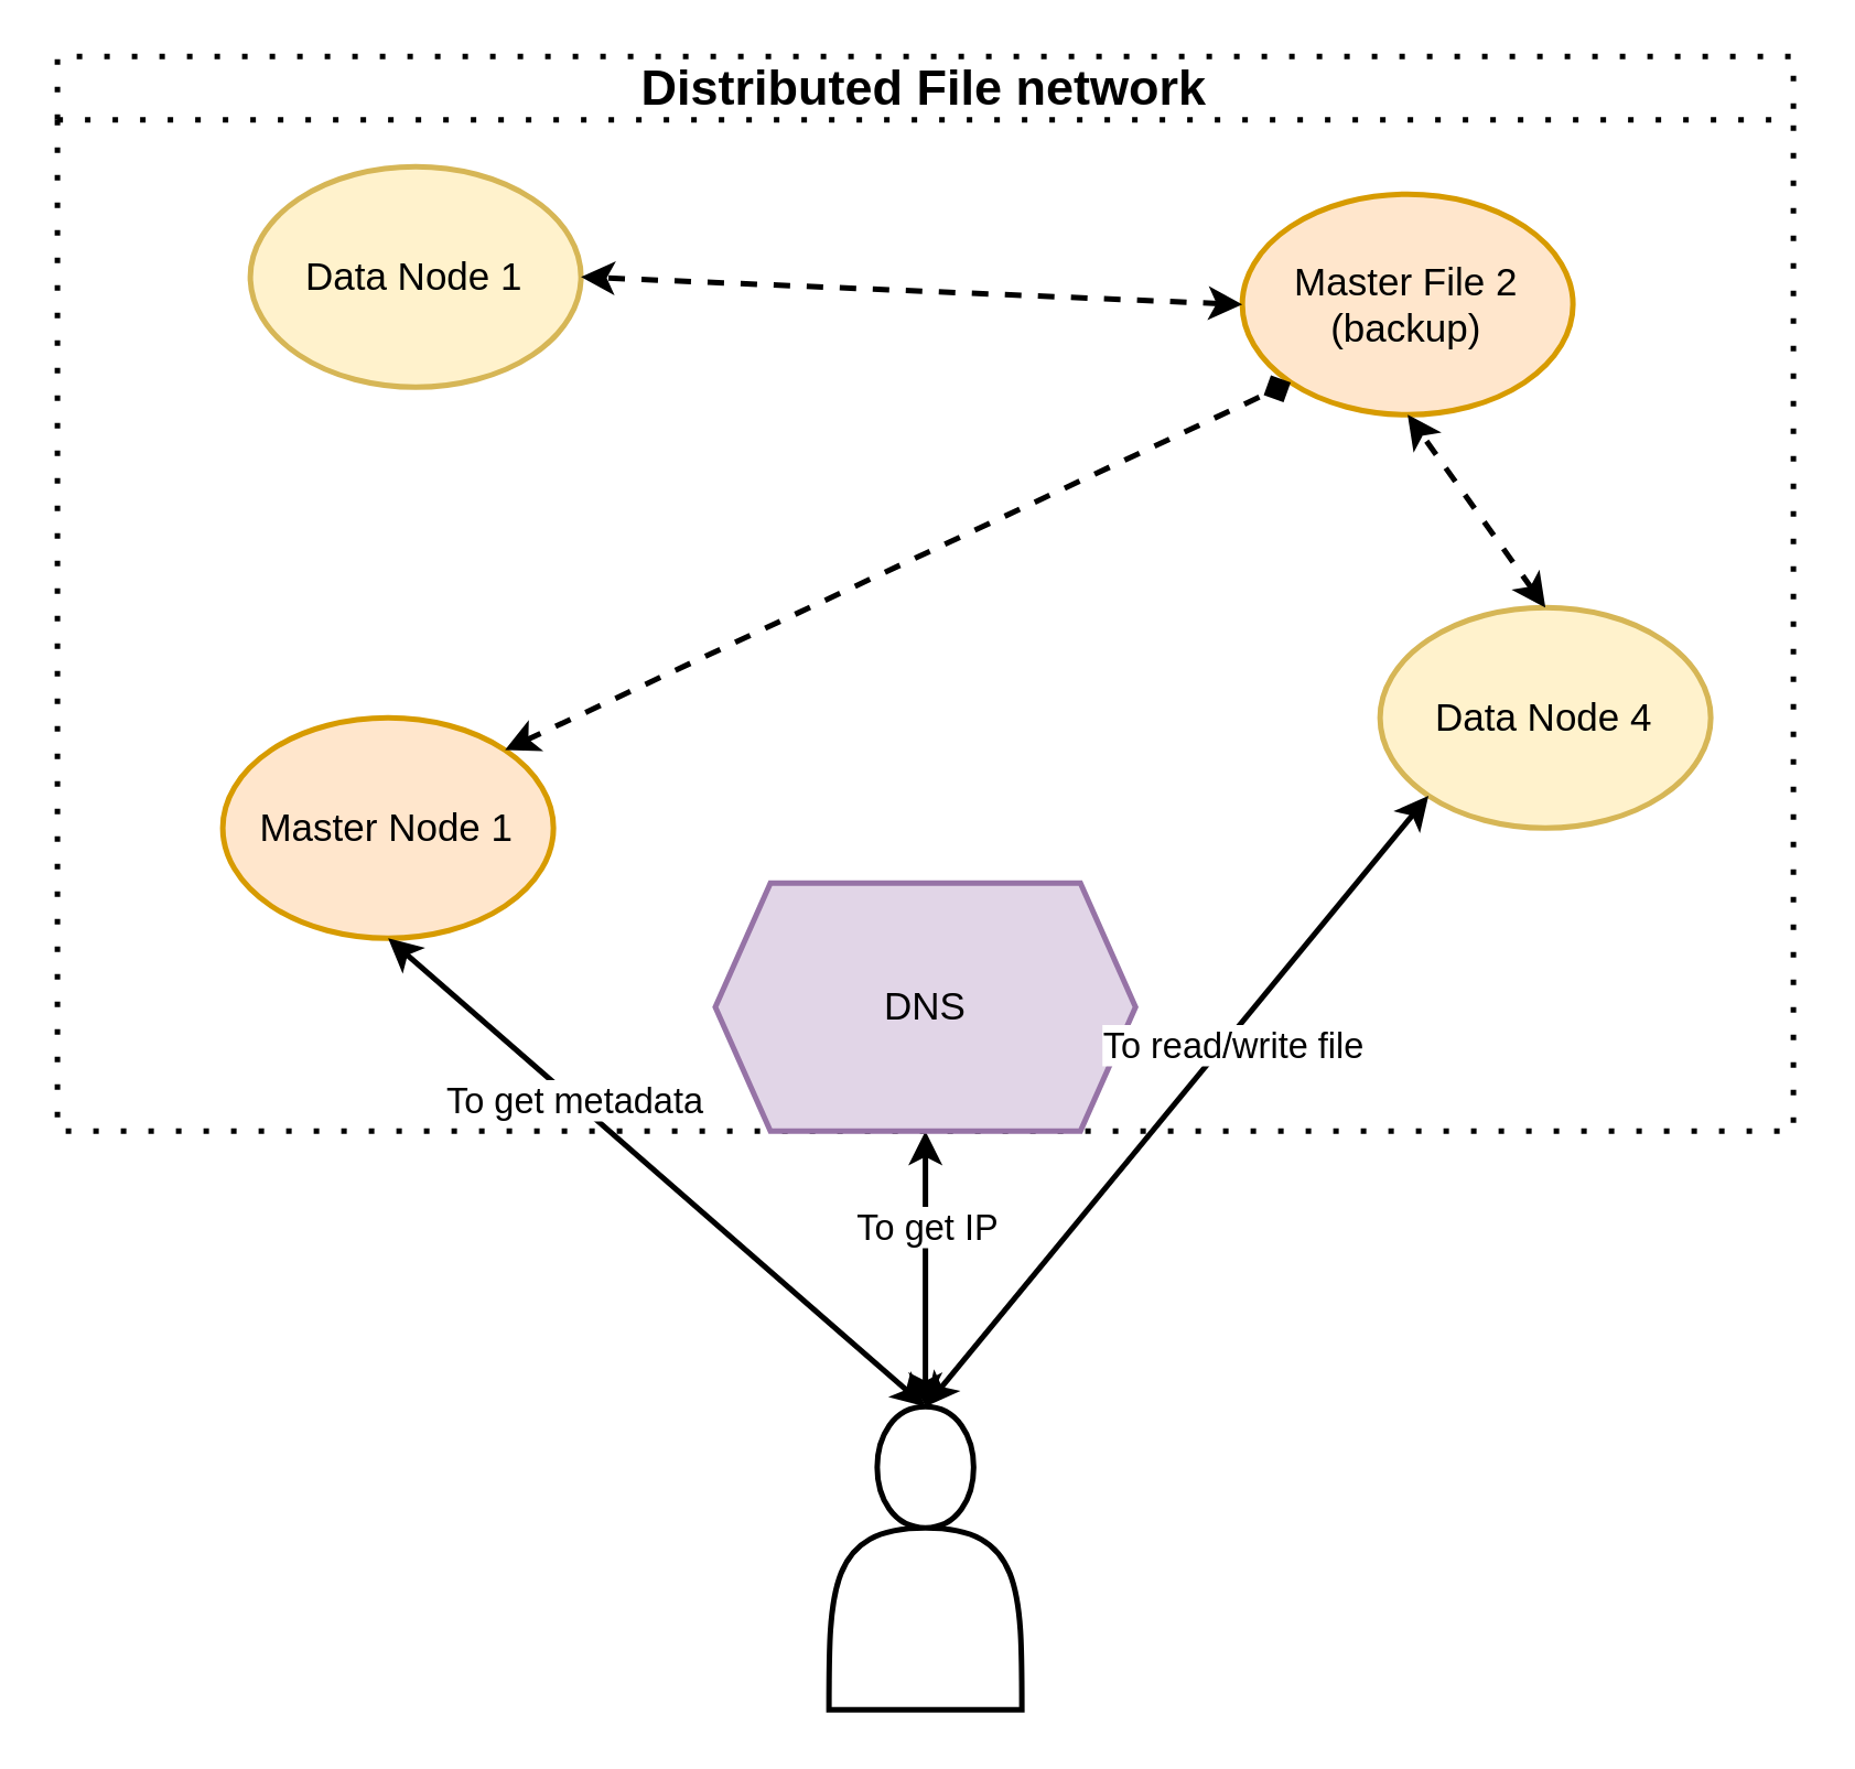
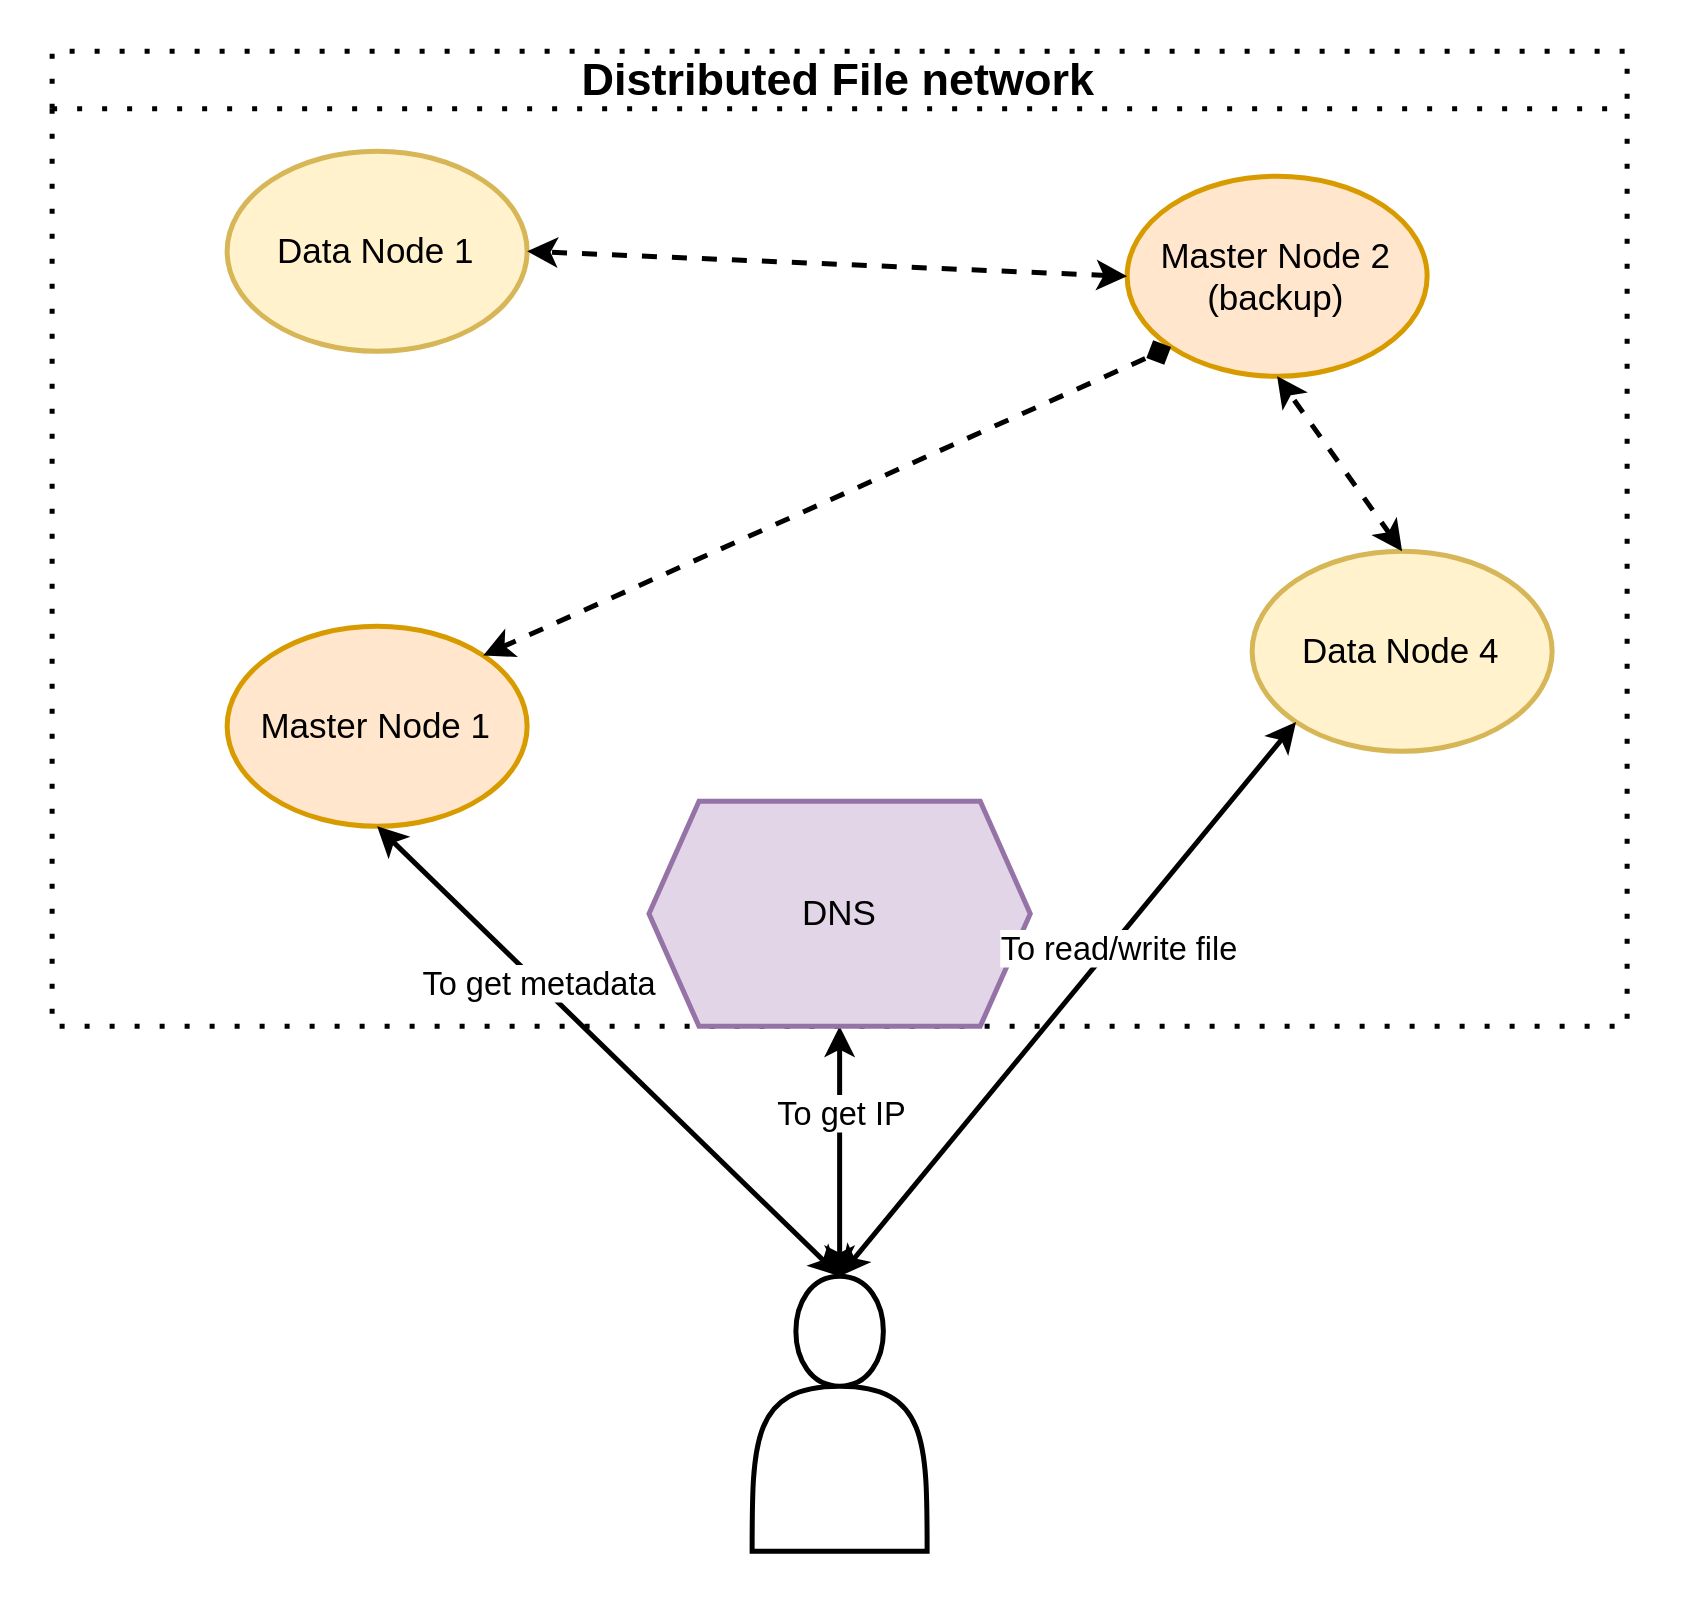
- <mxCell id="9" value="Master File 2&lt;div&gt;(backup)&lt;/div&gt;" style="ellipse;whiteSpace=wrap;html=1;fontSize=14;strokeWidth=2;fillColor=#ffe6cc;strokeColor=#d79b00;" vertex="1" parent="4"><mxGeometry x="430" y="50" width="120" height="80" as="geometry" /></mxCell>
+ <mxCell id="9" value="Master Node 2&lt;div&gt;(backup)&lt;/div&gt;" style="ellipse;whiteSpace=wrap;html=1;fontSize=14;strokeWidth=2;fillColor=#ffe6cc;strokeColor=#d79b00;" vertex="1" parent="4"><mxGeometry x="430" y="50" width="120" height="80" as="geometry" /></mxCell>
- <mxCell id="5" value="Master Node 1" style="ellipse;whiteSpace=wrap;html=1;fontSize=14;strokeWidth=2;fillColor=#ffe6cc;strokeColor=#d79b00;" vertex="1" parent="4"><mxGeometry x="60" y="240" width="120" height="80" as="geometry" /></mxCell>
+ <mxCell id="5" value="Master Node 1" style="ellipse;whiteSpace=wrap;html=1;fontSize=14;strokeWidth=2;fillColor=#ffe6cc;strokeColor=#d79b00;" vertex="1" parent="4"><mxGeometry x="70" y="230" width="120" height="80" as="geometry" /></mxCell>
